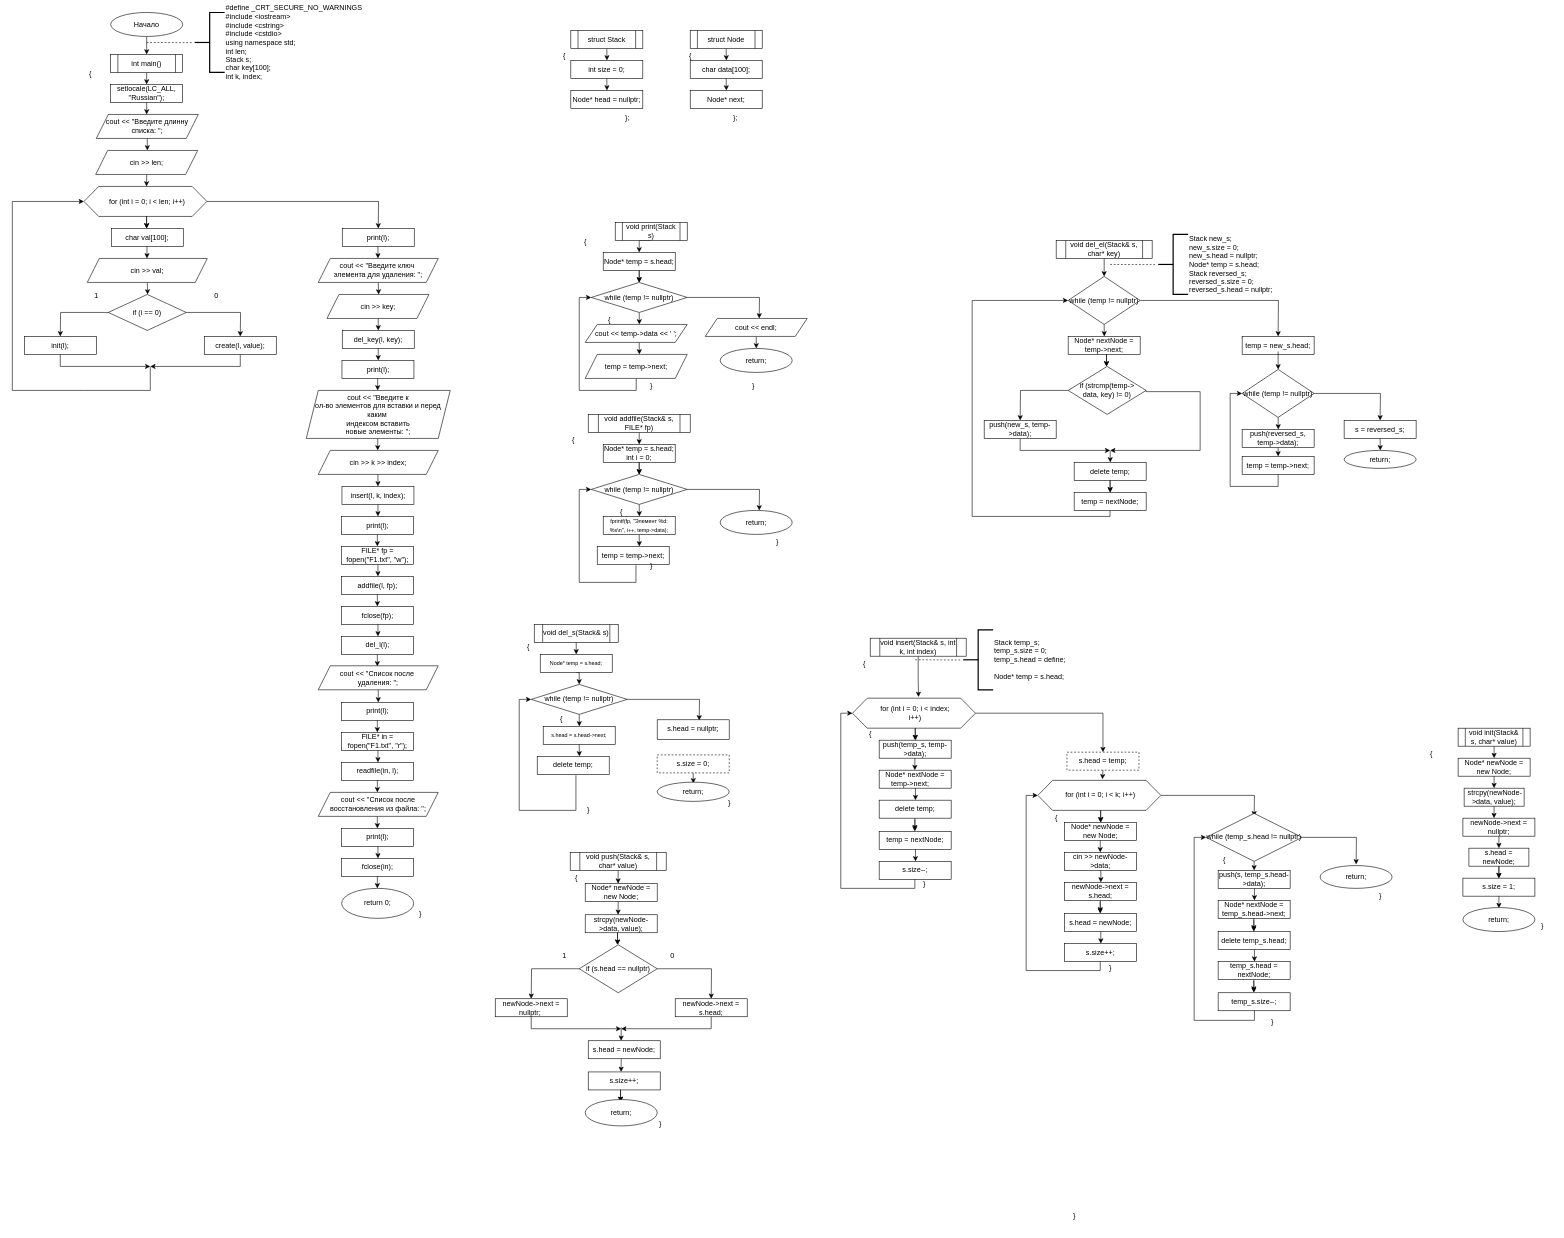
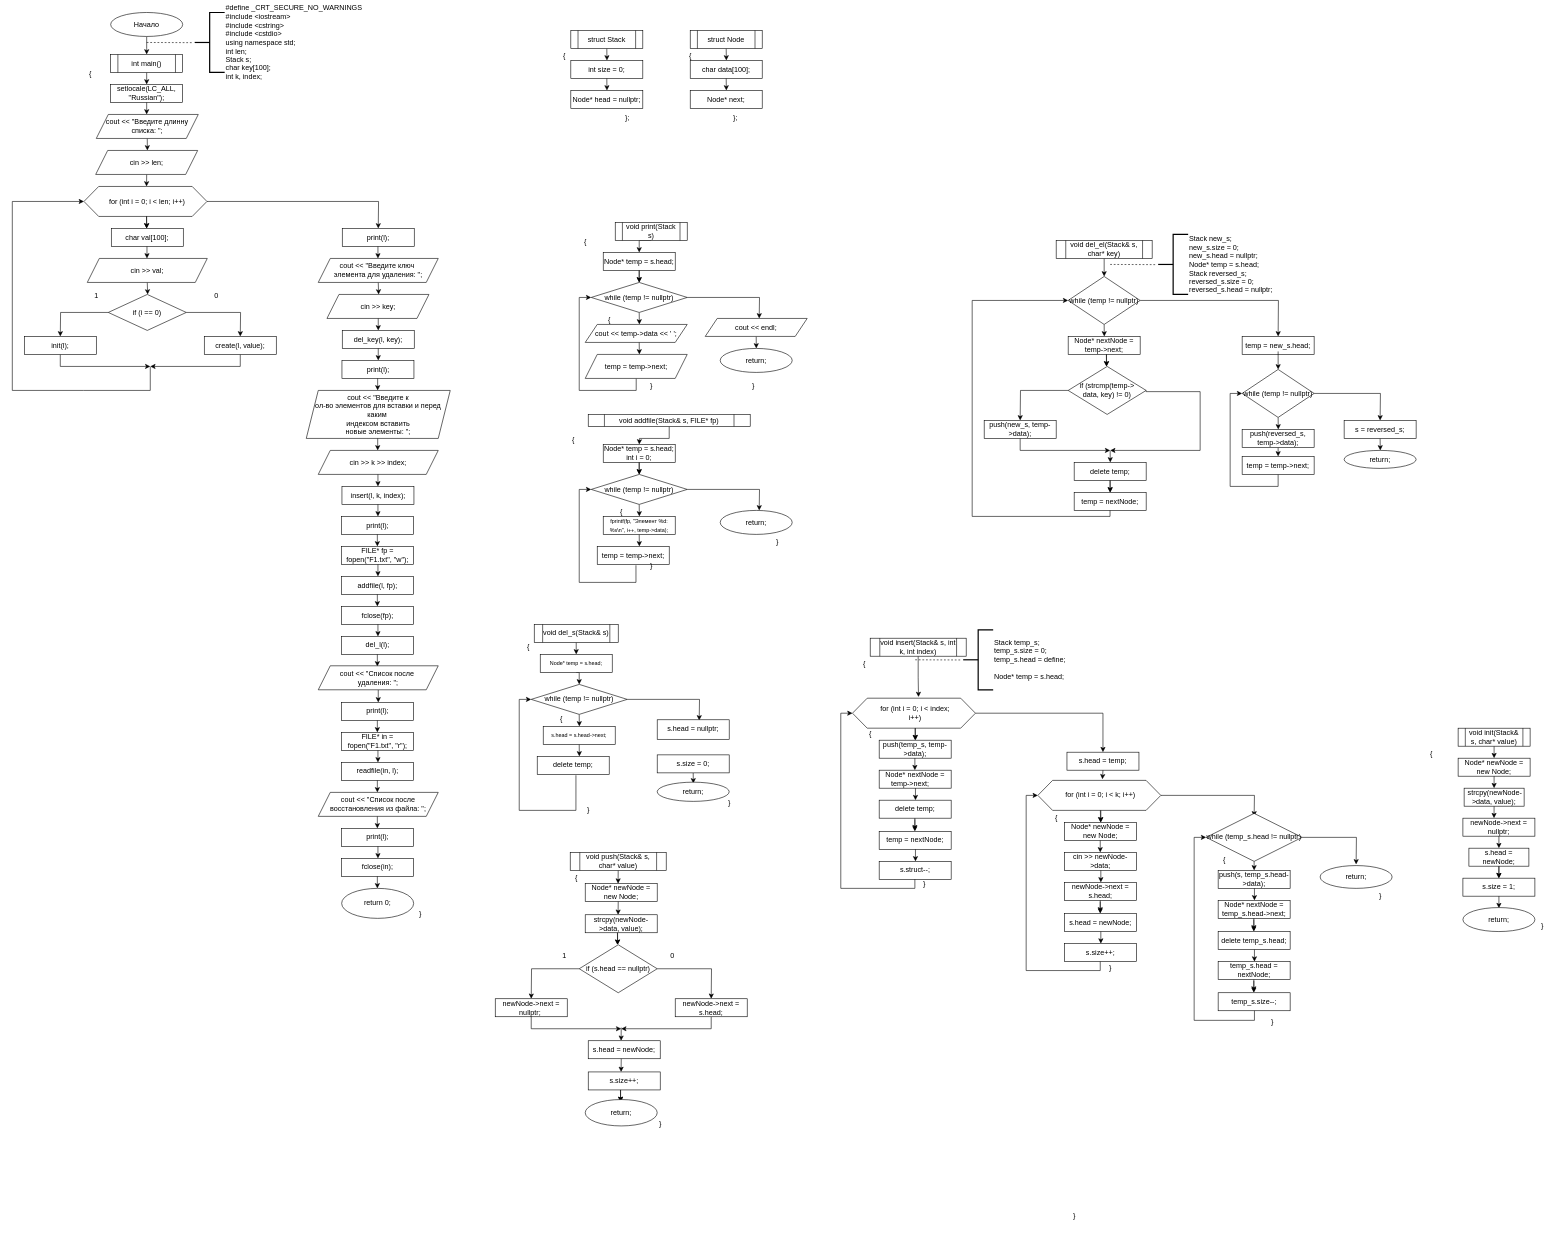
- <mxCell id="96" value="void addfile(Stack&amp;amp; s, FILE* fp)" style="shape=process;whiteSpace=wrap;html=1;backgroundOutline=1;" vertex="1" parent="1"><mxGeometry x="980" y="690" width="170" height="30" as="geometry" /></mxCell>
+ <mxCell id="96" value="void addfile(Stack&amp;amp; s, FILE* fp)" style="shape=process;whiteSpace=wrap;html=1;backgroundOutline=1;" vertex="1" parent="1"><mxGeometry x="980" y="690" width="270" height="20" as="geometry" /></mxCell>
- <mxCell id="153" value="s.head = temp;" style="rounded=0;whiteSpace=wrap;html=1;dashed=1;" vertex="1" parent="1"><mxGeometry x="1778" y="1253" width="120" height="30" as="geometry" /></mxCell>
+ <mxCell id="153" value="s.head = temp;" style="rounded=0;whiteSpace=wrap;html=1;" vertex="1" parent="1"><mxGeometry x="1778" y="1253" width="120" height="30" as="geometry" /></mxCell>
- <mxCell id="87" value="s.size = 0;" style="rounded=0;whiteSpace=wrap;html=1;dashed=1;" vertex="1" parent="1"><mxGeometry x="1094.97" y="1257.5" width="120" height="30" as="geometry" /></mxCell>
+ <mxCell id="87" value="s.size = 0;" style="rounded=0;whiteSpace=wrap;html=1;" vertex="1" parent="1"><mxGeometry x="1094.97" y="1257.5" width="120" height="30" as="geometry" /></mxCell>
- <mxCell id="151" value="s.size--;" style="rounded=0;whiteSpace=wrap;html=1;" vertex="1" parent="1"><mxGeometry x="1464.97" y="1435" width="120" height="30" as="geometry" /></mxCell>
+ <mxCell id="151" value="s.struct--;" style="rounded=0;whiteSpace=wrap;html=1;" vertex="1" parent="1"><mxGeometry x="1464.97" y="1435" width="120" height="30" as="geometry" /></mxCell>
